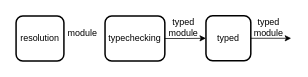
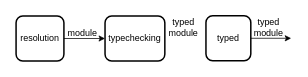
+ <mxCell id="2" style="edgeStyle=orthogonalEdgeStyle;rounded=0;orthogonalLoop=1;jettySize=auto;html=1;exitX=1;exitY=0.5;exitDx=0;exitDy=0;entryX=0;entryY=0.5;entryDx=0;entryDy=0;" edge="1" parent="1" source="3" target="5"><mxGeometry relative="1" as="geometry"><mxPoint x="189" y="51" as="targetPoint" /></mxGeometry></mxCell>
- <mxCell id="7" style="edgeStyle=orthogonalEdgeStyle;rounded=0;orthogonalLoop=1;jettySize=auto;html=1;entryX=0;entryY=0.5;entryDx=0;entryDy=0;exitX=1;exitY=0.5;exitDx=0;exitDy=0;" edge="1" parent="1" source="5" target="9"><mxGeometry relative="1" as="geometry"><mxPoint x="199" y="61" as="targetPoint" /><mxPoint x="269" y="51" as="sourcePoint" /></mxGeometry></mxCell>
